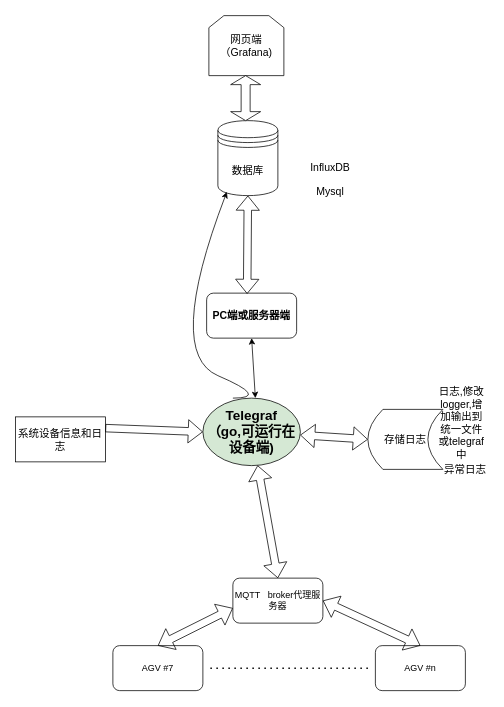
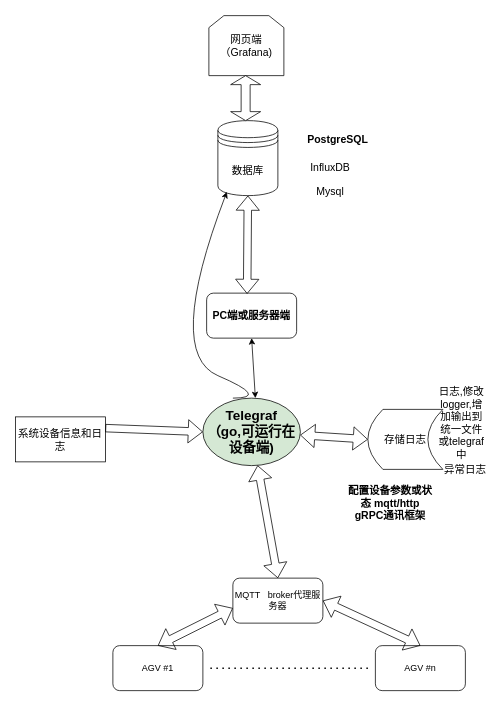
+ <mxCell id="11" value="PostgreSQL" style="text;html=1;strokeColor=none;fillColor=none;align=center;verticalAlign=middle;whiteSpace=wrap;rounded=0;fontSize=14;fontStyle=1" parent="1" vertex="1"><mxGeometry x="420" y="170" width="60" height="30" as="geometry" /></mxCell>
+ <mxCell id="22" value="&lt;font style=&quot;font-size: 14px;&quot;&gt;&lt;b&gt;配置设备参数或状态 mqtt/http&lt;br&gt;gRPC通讯框架&lt;br&gt;&lt;/b&gt;&lt;/font&gt;" style="text;html=1;strokeColor=none;fillColor=none;align=center;verticalAlign=middle;whiteSpace=wrap;rounded=0;fontSize=14;" parent="1" vertex="1"><mxGeometry x="460" y="640" width="120" height="60" as="geometry" /></mxCell>
- <mxCell id="3" value="AGV #7" style="rounded=1;whiteSpace=wrap;html=1;" parent="1" vertex="1"><mxGeometry x="150" y="860" width="120" height="60" as="geometry" /></mxCell>
+ <mxCell id="3" value="AGV #1" style="rounded=1;whiteSpace=wrap;html=1;" parent="1" vertex="1"><mxGeometry x="150" y="860" width="120" height="60" as="geometry" /></mxCell>
